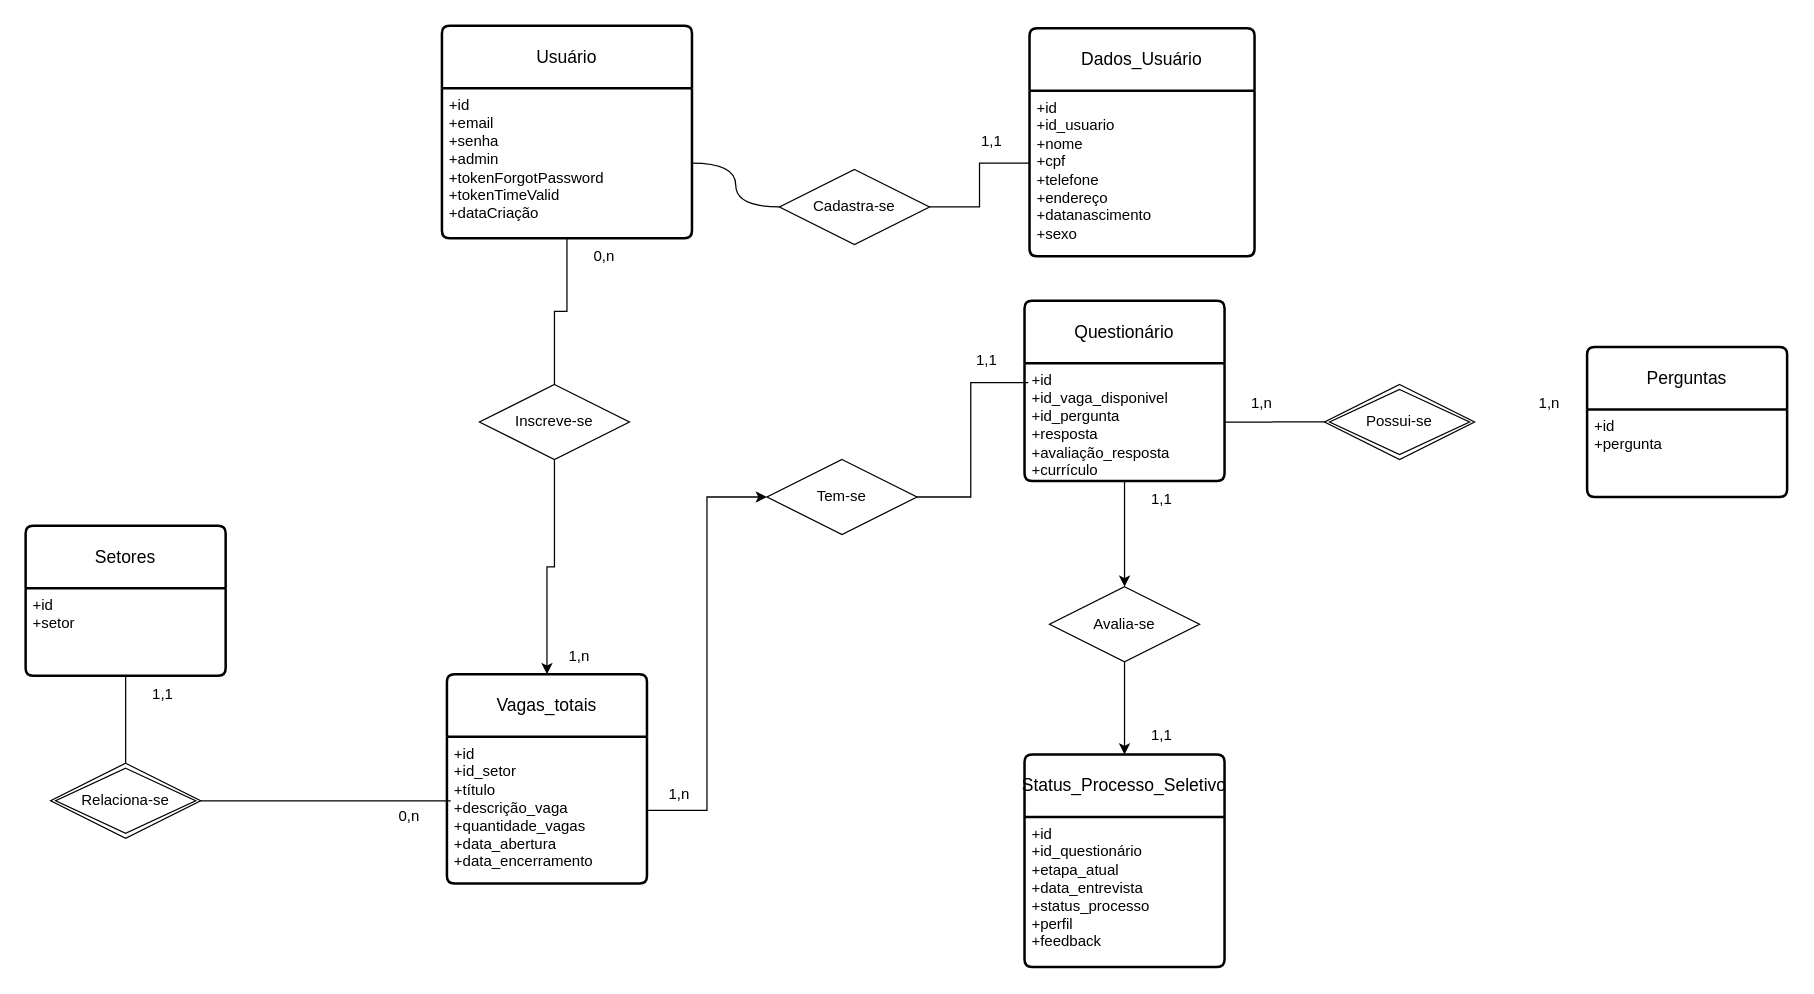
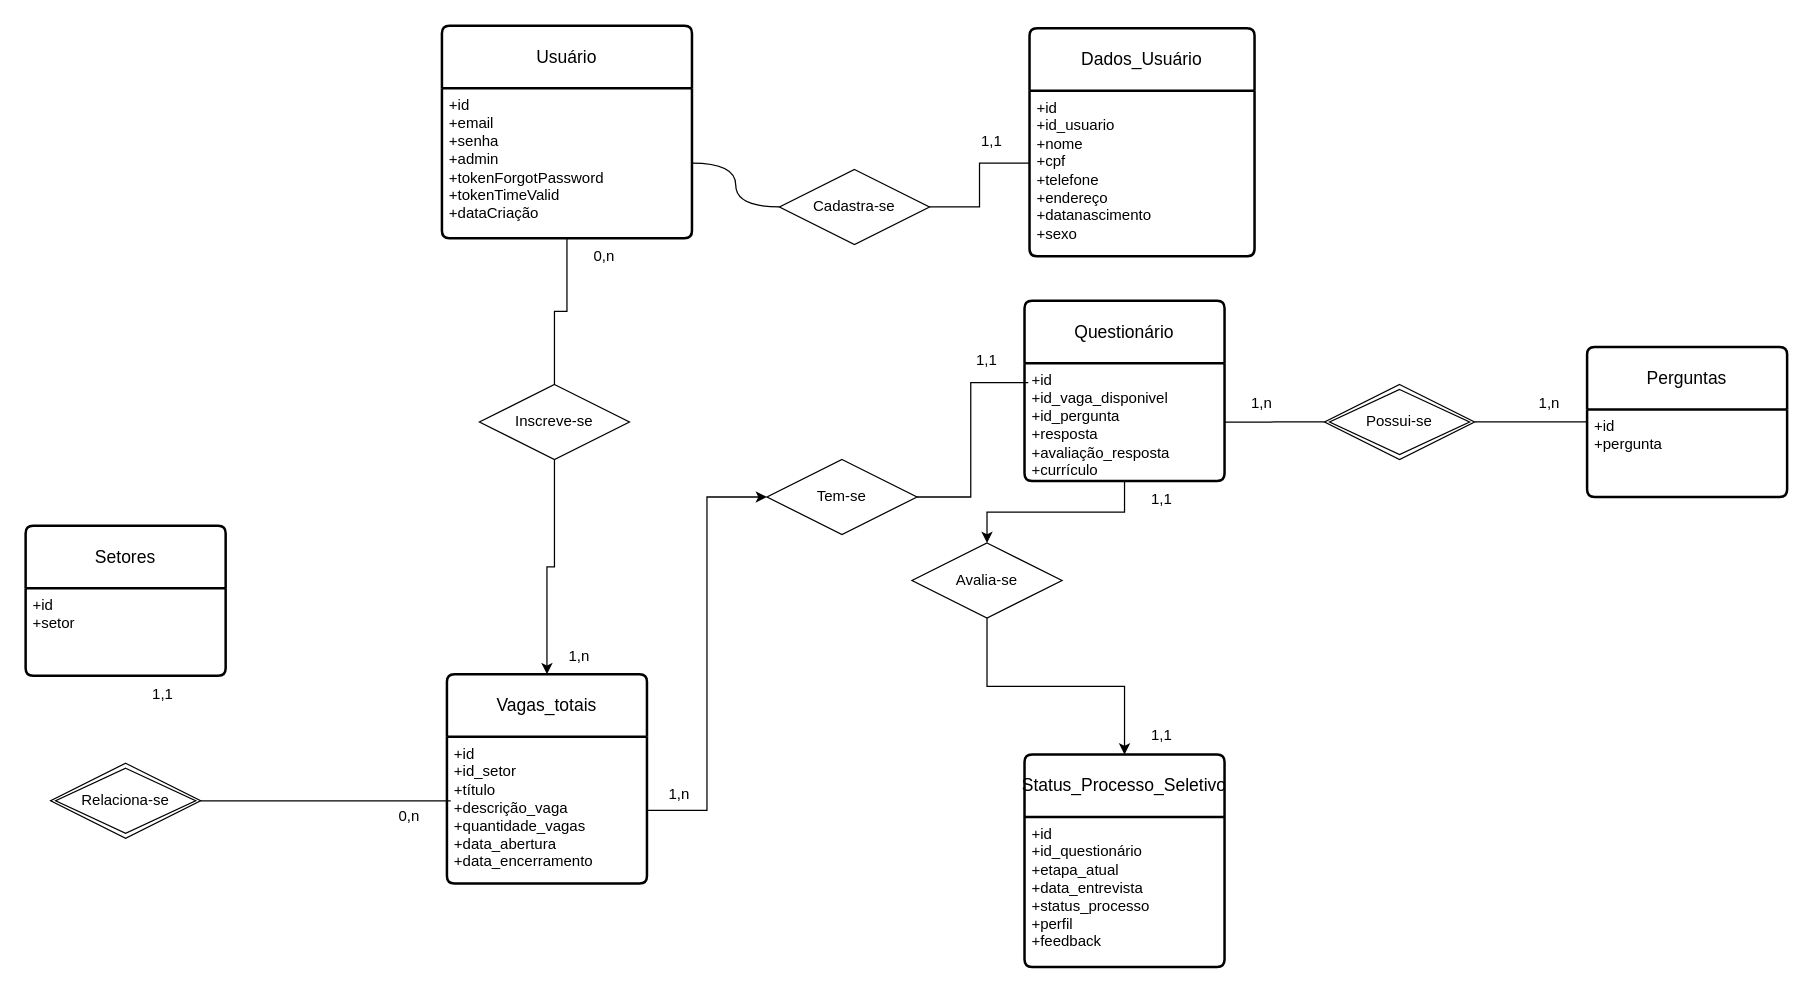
+ <mxCell id="12" style="edgeStyle=orthogonalEdgeStyle;rounded=0;orthogonalLoop=1;jettySize=auto;html=1;endArrow=none;endFill=0;" parent="1" source="13" target="18" edge="1"><mxGeometry relative="1" as="geometry" /></mxCell>
- <mxCell id="27" value="Avalia-se" style="shape=rhombus;perimeter=rhombusPerimeter;whiteSpace=wrap;html=1;align=center;" parent="1" vertex="1"><mxGeometry x="839" y="468.75" width="120" height="60" as="geometry" /></mxCell>
+ <mxCell id="27" value="Avalia-se" style="shape=rhombus;perimeter=rhombusPerimeter;whiteSpace=wrap;html=1;align=center;" parent="1" vertex="1"><mxGeometry x="729" y="433.75" width="120" height="60" as="geometry" /></mxCell>
- <mxCell id="15" value="" style="edgeStyle=orthogonalEdgeStyle;rounded=0;orthogonalLoop=1;jettySize=auto;html=1;endArrow=none;endFill=0;" parent="1" source="7" target="16" edge="1"><mxGeometry relative="1" as="geometry"><mxPoint x="260" y="710" as="sourcePoint" /><mxPoint x="410" y="700" as="targetPoint" /></mxGeometry></mxCell>
